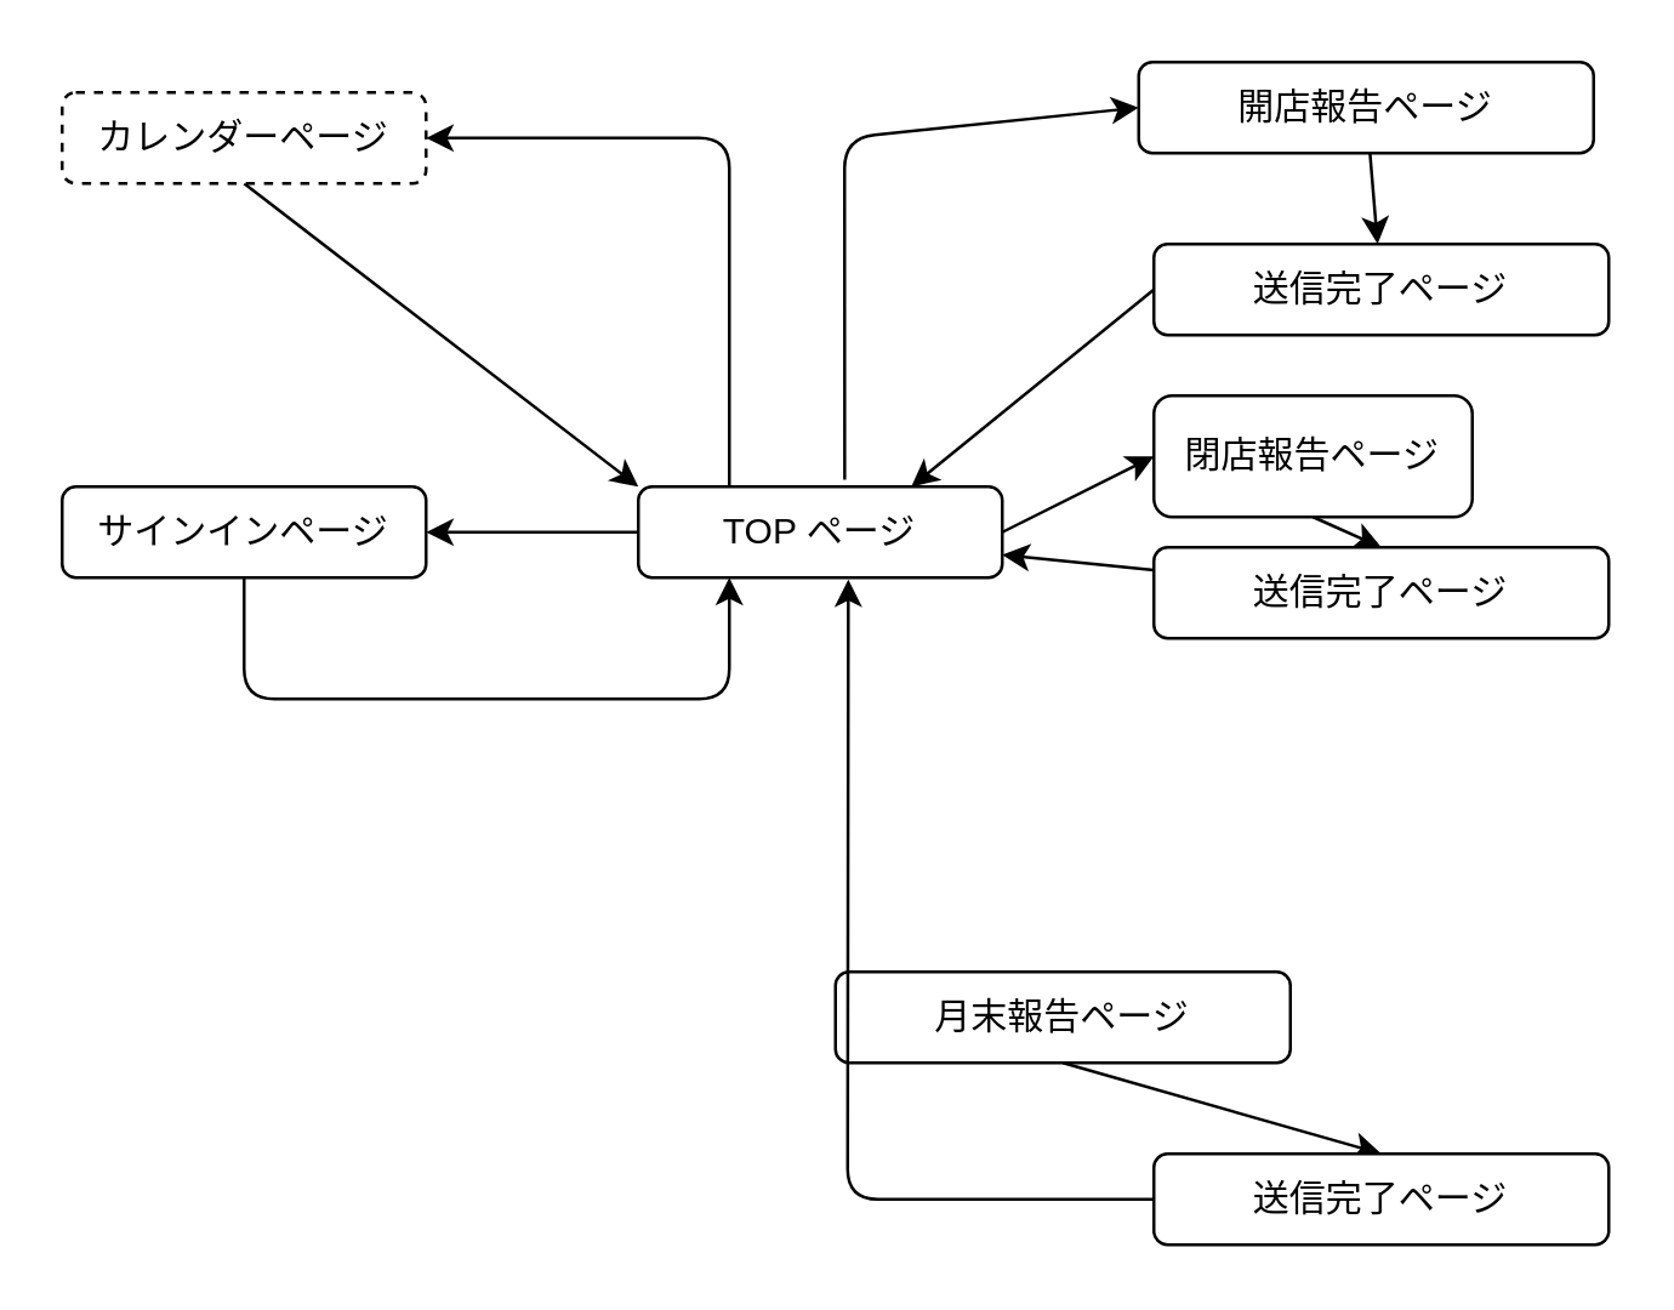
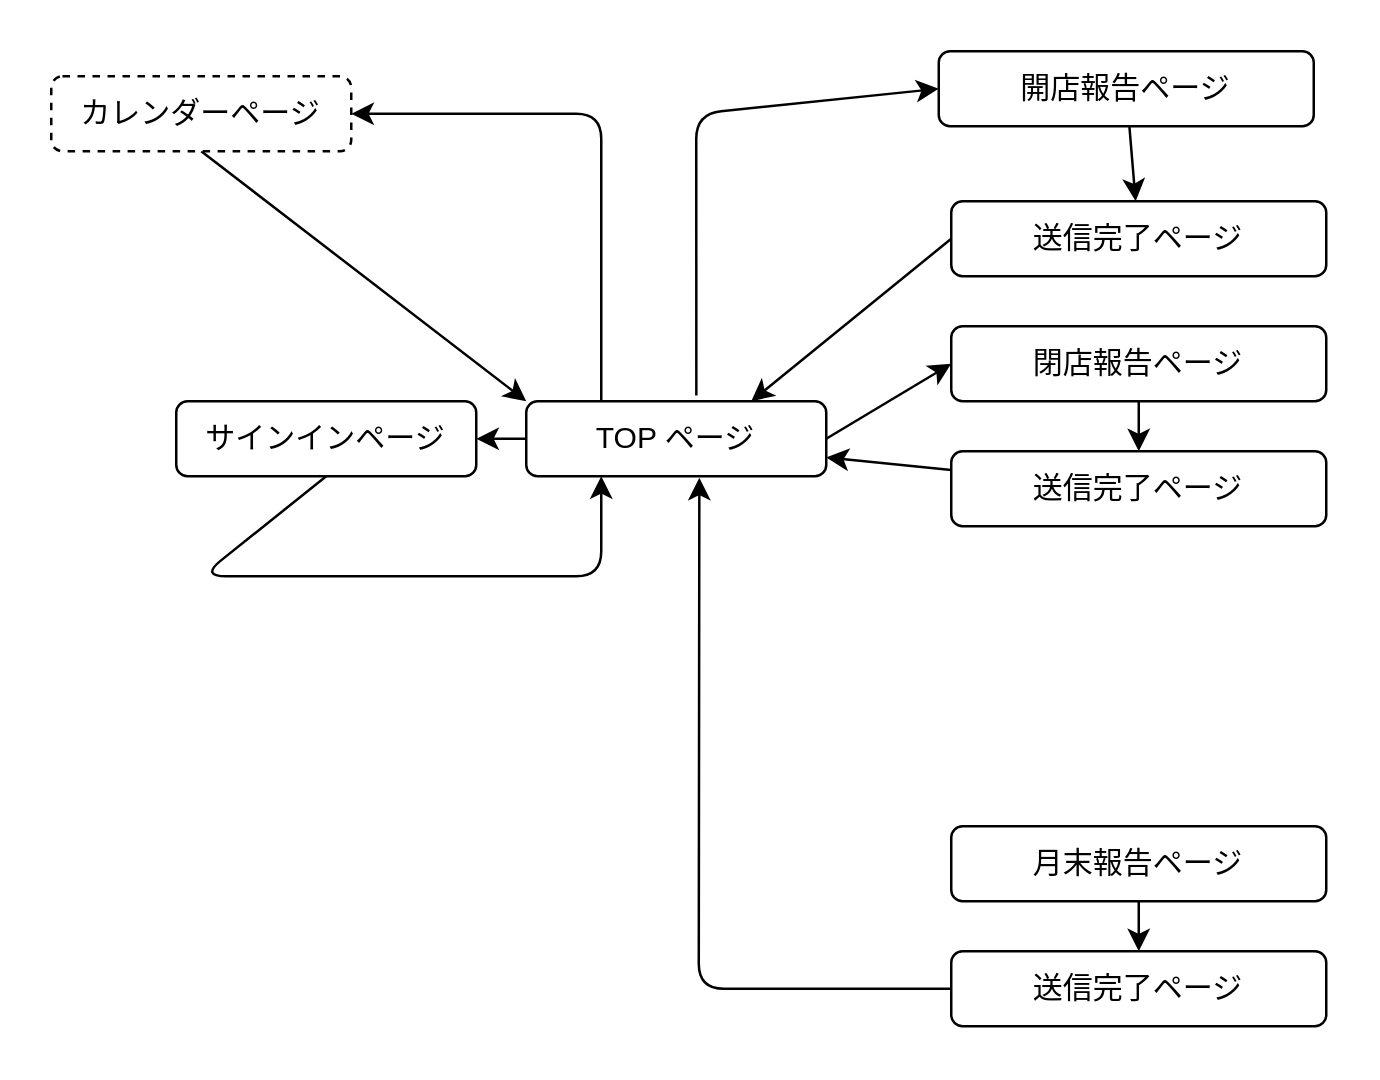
- <mxCell id="13" value="閉店報告ページ" style="rounded=1;whiteSpace=wrap;html=1;" parent="1" vertex="1"><mxGeometry x="380" y="130" width="105" height="40" as="geometry" /></mxCell>
+ <mxCell id="13" value="閉店報告ページ" style="rounded=1;whiteSpace=wrap;html=1;" parent="1" vertex="1"><mxGeometry x="380" y="130" width="150" height="30" as="geometry" /></mxCell>
- <mxCell id="17" value="サインインページ" style="rounded=1;whiteSpace=wrap;html=1;" parent="1" vertex="1"><mxGeometry x="20" y="160" width="120" height="30" as="geometry" /></mxCell>
+ <mxCell id="17" value="サインインページ" style="rounded=1;whiteSpace=wrap;html=1;" parent="1" vertex="1"><mxGeometry x="70" y="160" width="120" height="30" as="geometry" /></mxCell>
- <mxCell id="19" value="月末報告ページ" style="rounded=1;whiteSpace=wrap;html=1;" parent="1" vertex="1"><mxGeometry x="275" y="320" width="150" height="30" as="geometry" /></mxCell>
+ <mxCell id="19" value="月末報告ページ" style="rounded=1;whiteSpace=wrap;html=1;" parent="1" vertex="1"><mxGeometry x="380" y="330" width="150" height="30" as="geometry" /></mxCell>
